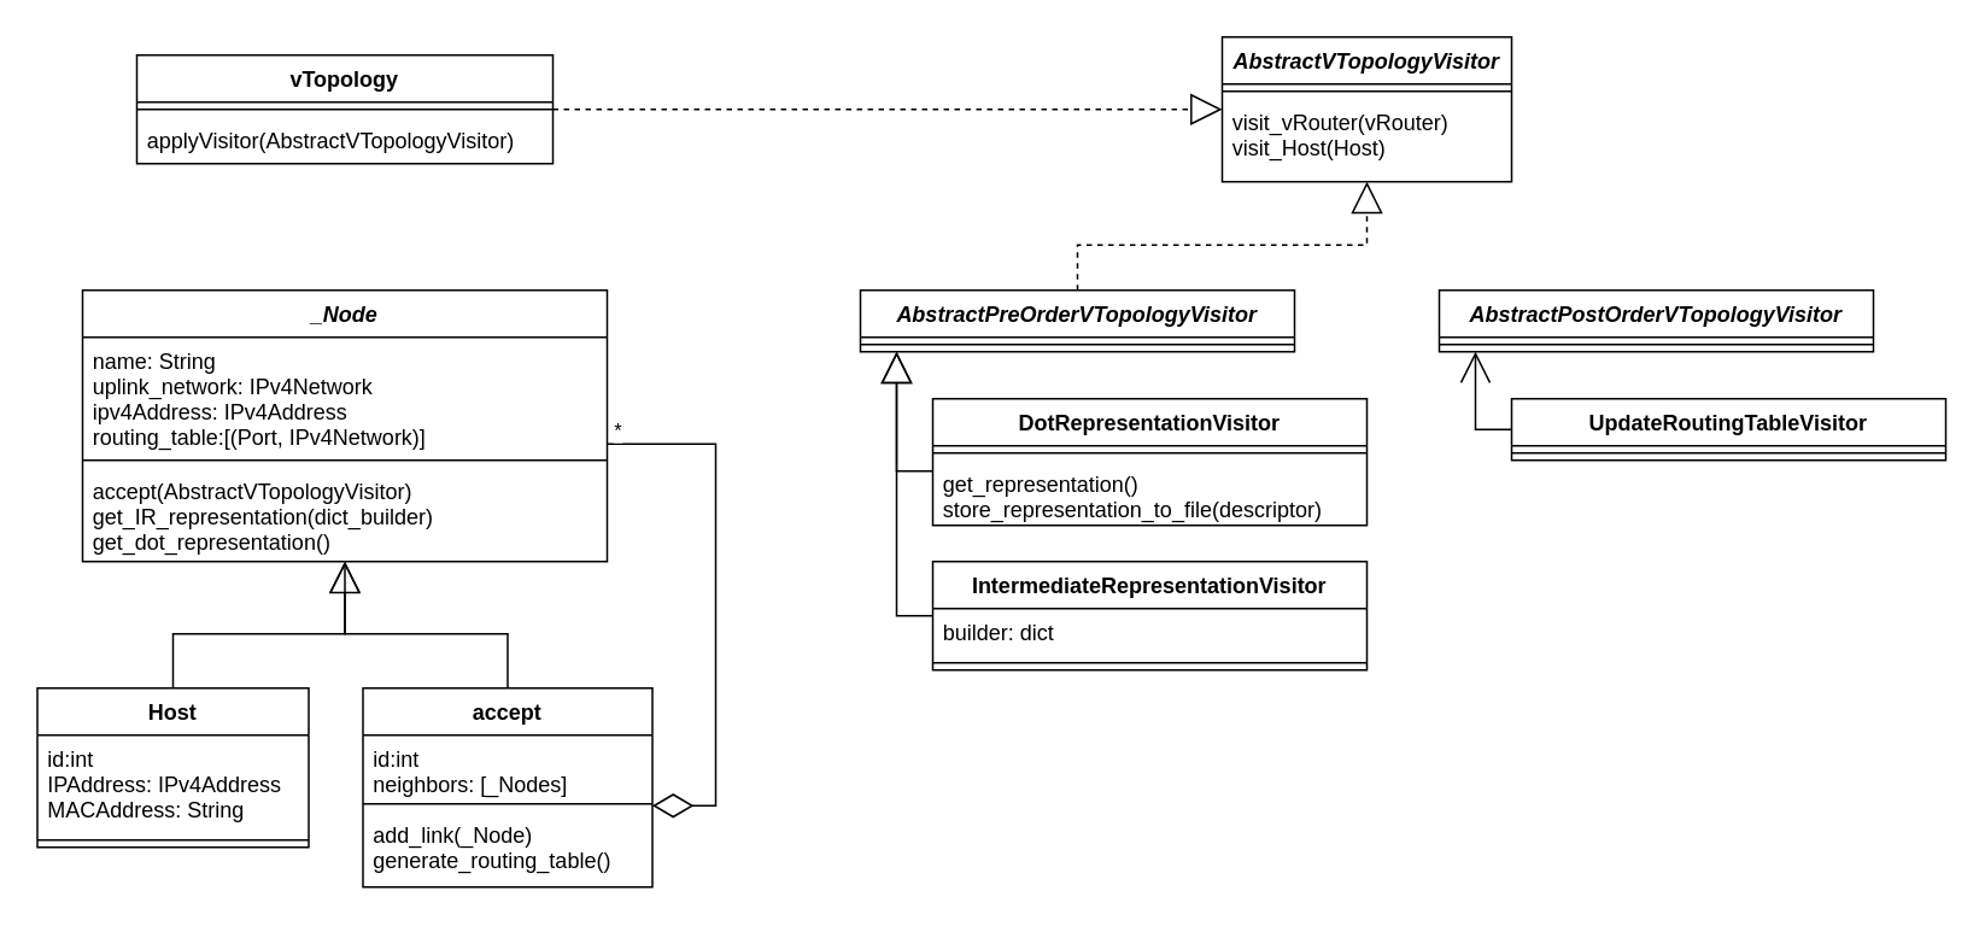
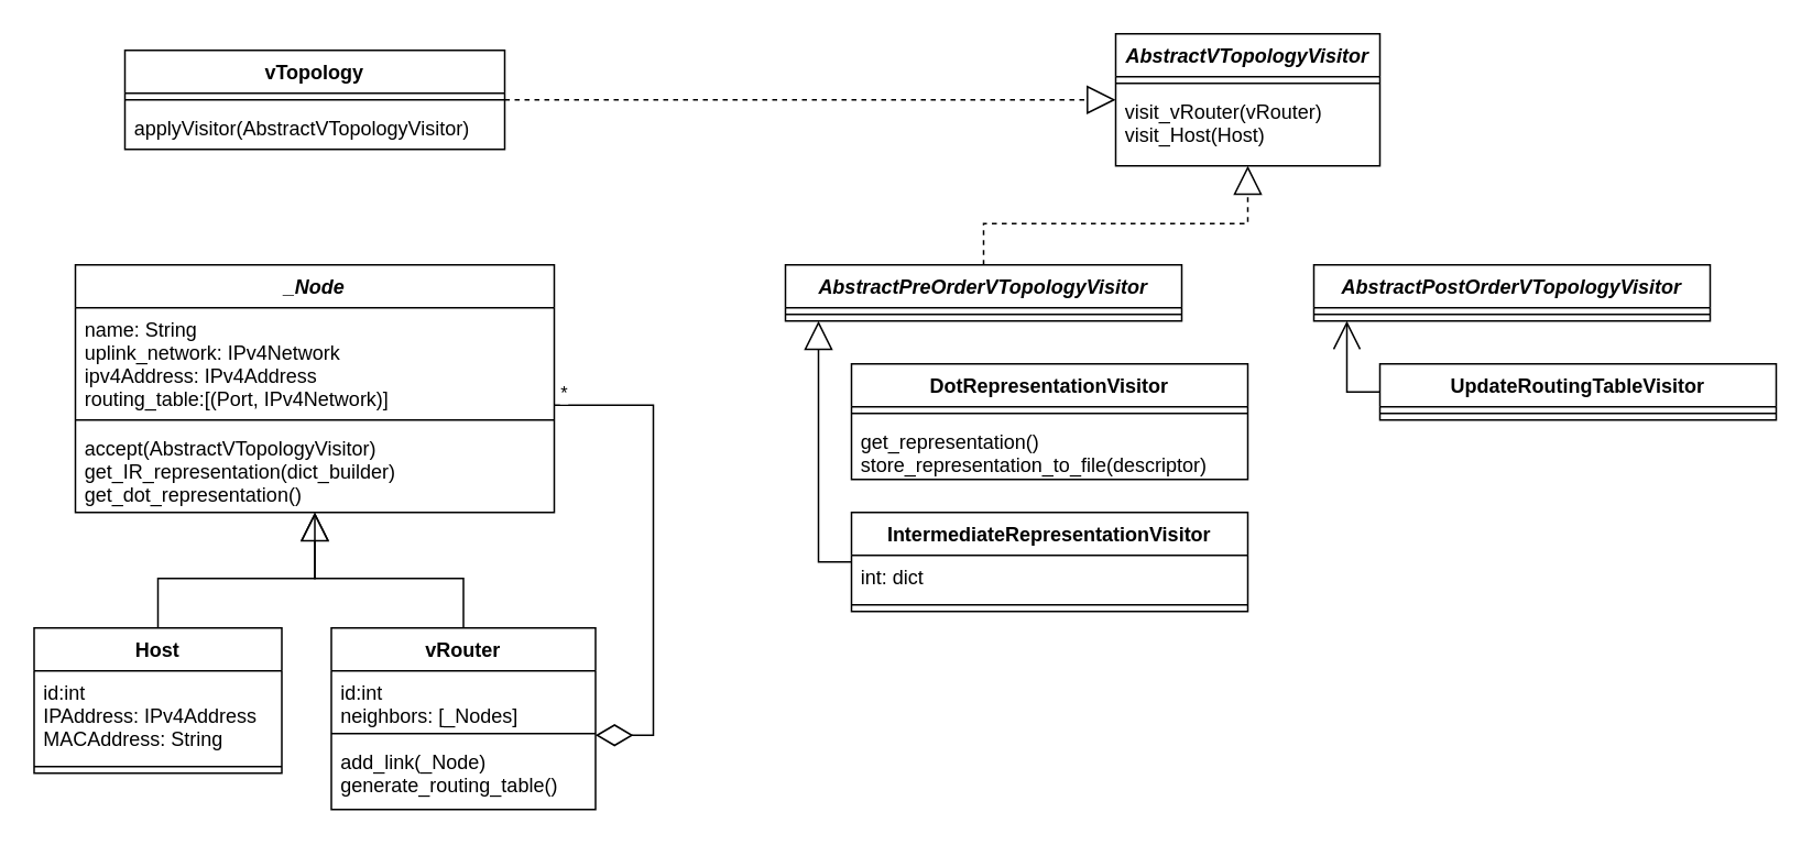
- <mxCell id="32" style="edgeStyle=orthogonalEdgeStyle;rounded=0;orthogonalLoop=1;jettySize=auto;html=1;endArrow=block;endFill=0;endSize=15;" edge="1" parent="1" source="33" target="25"><mxGeometry relative="1" as="geometry"><Array as="points"><mxPoint x="495" y="260" /></Array></mxGeometry></mxCell>
- <mxCell id="38" value="builder: dict" style="text;strokeColor=none;fillColor=none;align=left;verticalAlign=top;spacingLeft=4;spacingRight=4;overflow=hidden;rotatable=0;points=[[0,0.5],[1,0.5]];portConstraint=eastwest;" vertex="1" parent="37"><mxGeometry y="26" width="240" height="26" as="geometry" /></mxCell>
+ <mxCell id="38" value="int: dict" style="text;strokeColor=none;fillColor=none;align=left;verticalAlign=top;spacingLeft=4;spacingRight=4;overflow=hidden;rotatable=0;points=[[0,0.5],[1,0.5]];portConstraint=eastwest;" vertex="1" parent="37"><mxGeometry y="26" width="240" height="26" as="geometry" /></mxCell>
- <mxCell id="9" value="accept" style="swimlane;fontStyle=1;align=center;verticalAlign=top;childLayout=stackLayout;horizontal=1;startSize=26;horizontalStack=0;resizeParent=1;resizeParentMax=0;resizeLast=0;collapsible=1;marginBottom=0;" vertex="1" parent="1"><mxGeometry x="200" y="380" width="160" height="110" as="geometry" /></mxCell>
+ <mxCell id="9" value="vRouter" style="swimlane;fontStyle=1;align=center;verticalAlign=top;childLayout=stackLayout;horizontal=1;startSize=26;horizontalStack=0;resizeParent=1;resizeParentMax=0;resizeLast=0;collapsible=1;marginBottom=0;" vertex="1" parent="1"><mxGeometry x="200" y="380" width="160" height="110" as="geometry" /></mxCell>
